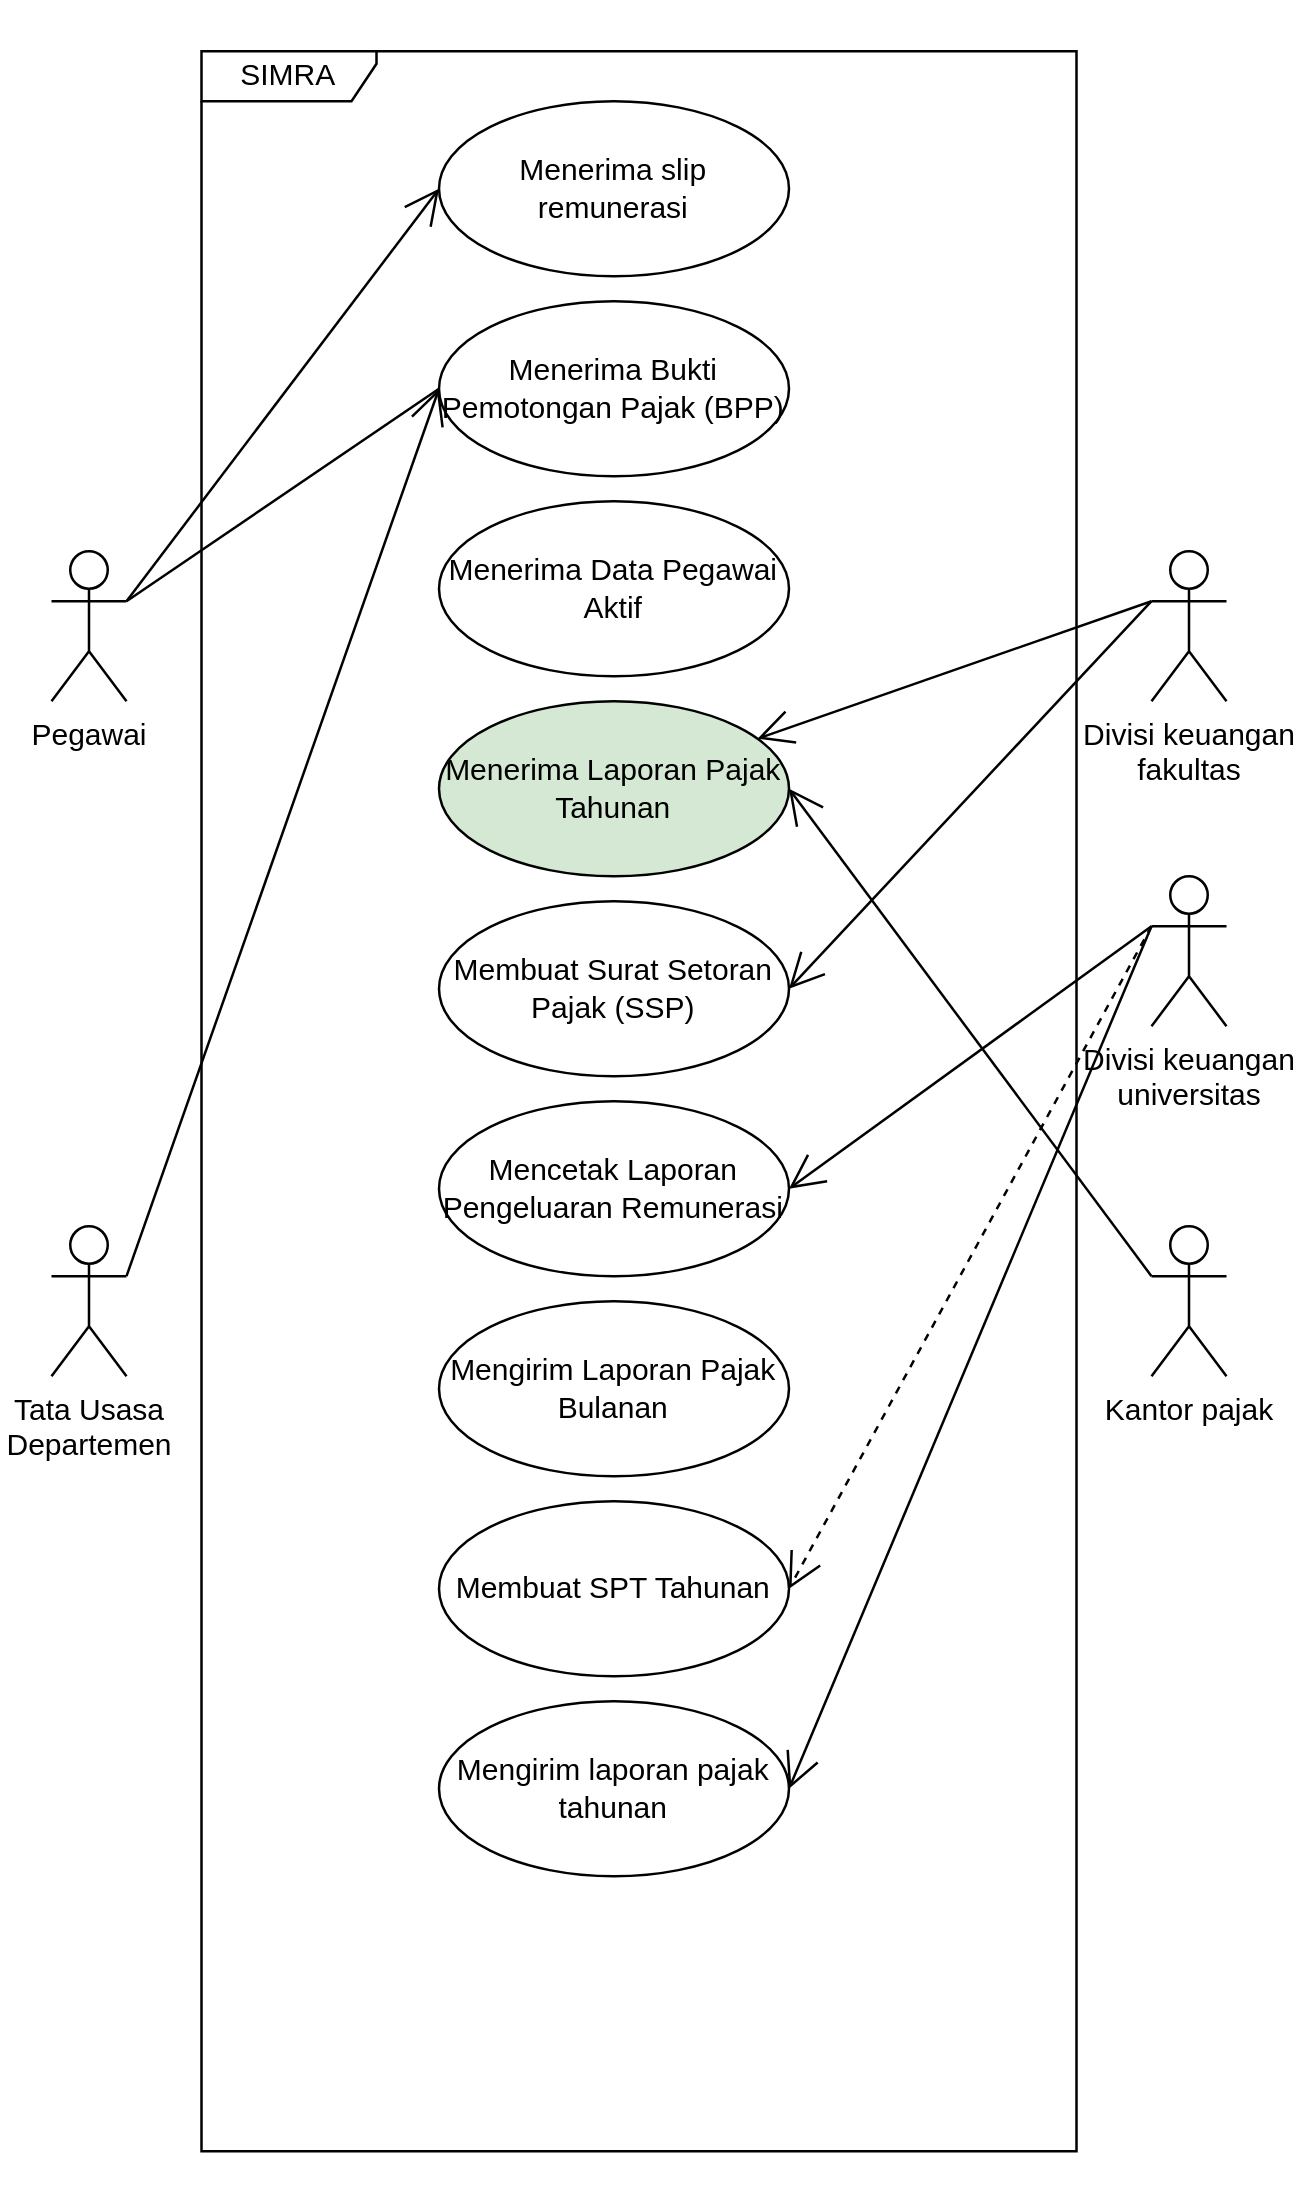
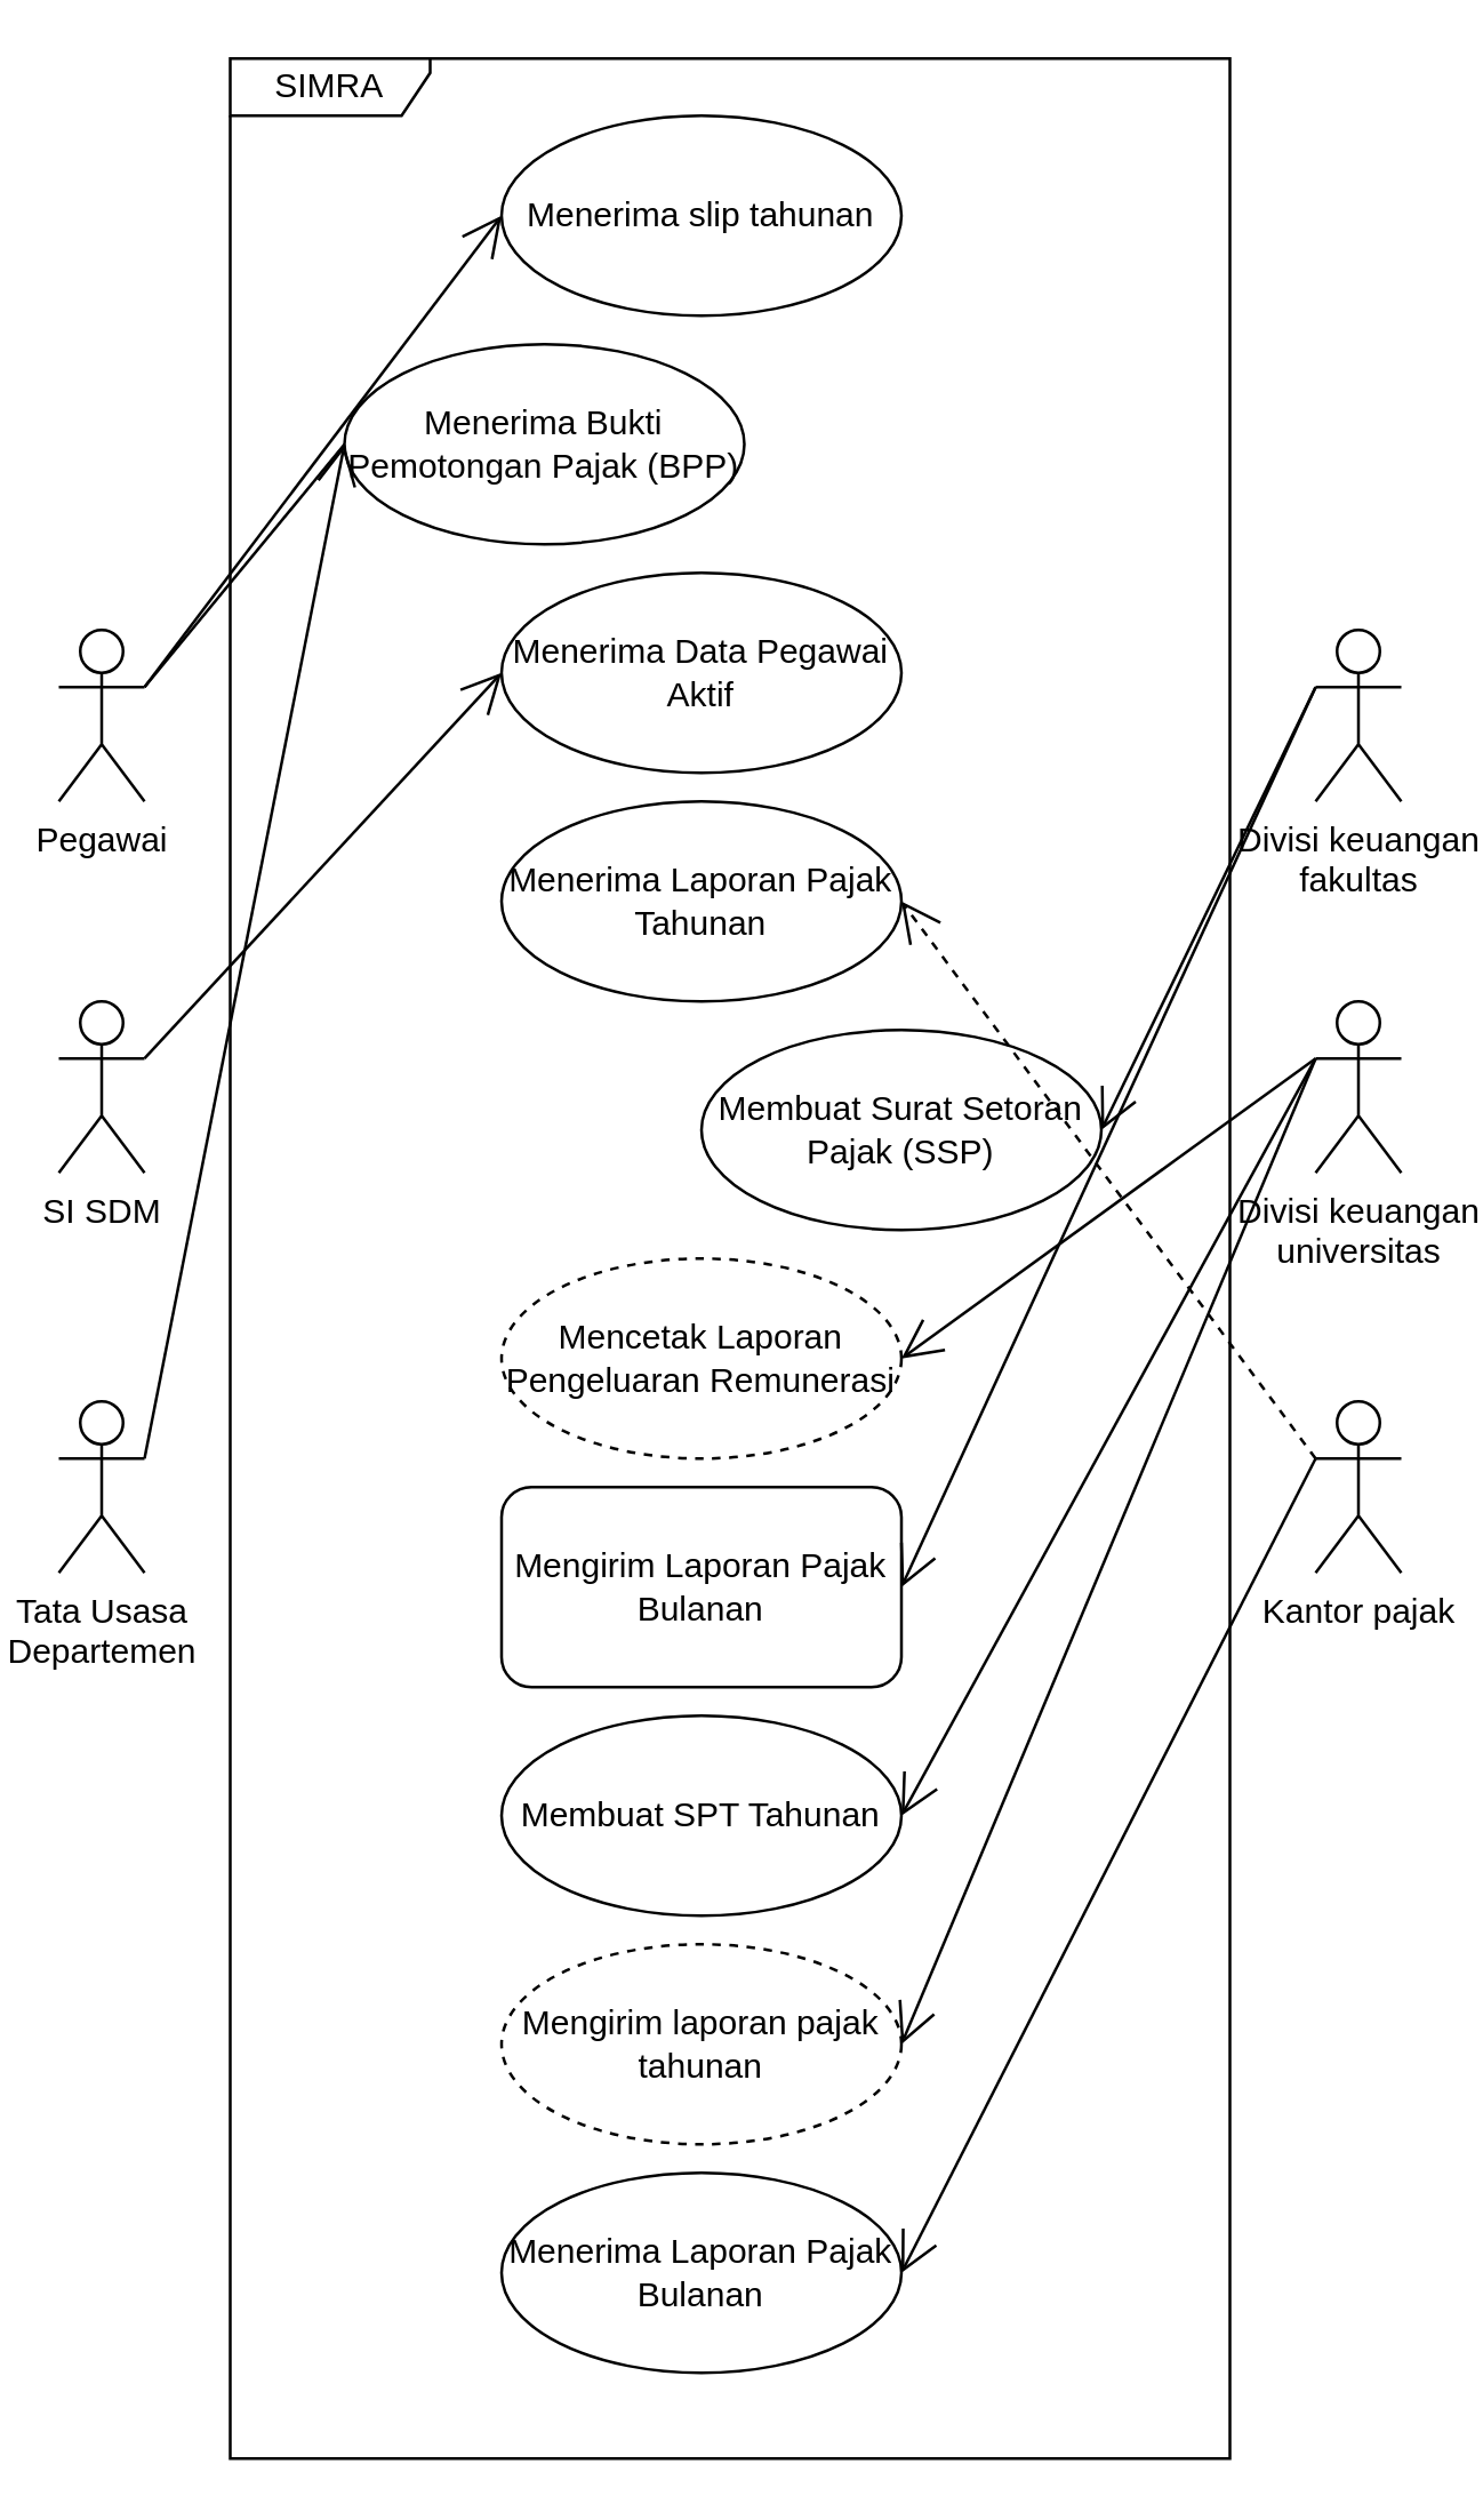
- <mxCell id="9" value="Menerima slip remunerasi" style="ellipse;whiteSpace=wrap;html=1;" vertex="1" parent="1"><mxGeometry x="175" y="40" width="140" height="70" as="geometry" /></mxCell>
+ <mxCell id="9" value="Menerima slip tahunan" style="ellipse;whiteSpace=wrap;html=1;" vertex="1" parent="1"><mxGeometry x="175" y="40" width="140" height="70" as="geometry" /></mxCell>
- <mxCell id="18" value="Menerima Bukti Pemotongan Pajak (BPP)" style="ellipse;whiteSpace=wrap;html=1;" vertex="1" parent="1"><mxGeometry x="175" y="120" width="140" height="70" as="geometry" /></mxCell>
+ <mxCell id="18" value="Menerima Bukti Pemotongan Pajak (BPP)" style="ellipse;whiteSpace=wrap;html=1;" vertex="1" parent="1"><mxGeometry x="120" y="120" width="140" height="70" as="geometry" /></mxCell>
+ <mxCell id="21" value="" style="endArrow=open;endFill=1;endSize=12;html=1;rounded=0;exitX=1;exitY=0.333;exitDx=0;exitDy=0;exitPerimeter=0;entryX=0;entryY=0.5;entryDx=0;entryDy=0;" edge="1" parent="1" source="2" target="17"><mxGeometry width="160" relative="1" as="geometry"><mxPoint x="60" y="365" as="sourcePoint" /><mxPoint x="185" y="200" as="targetPoint" /></mxGeometry></mxCell>
- <mxCell id="24" value="" style="endArrow=open;endFill=1;endSize=12;html=1;rounded=0;exitX=0;exitY=0.333;exitDx=0;exitDy=0;exitPerimeter=0;" edge="1" parent="1" source="7" target="16"><mxGeometry width="160" relative="1" as="geometry"><mxPoint x="470" y="250" as="sourcePoint" /><mxPoint x="325" y="405" as="targetPoint" /></mxGeometry></mxCell>
+ <mxCell id="24" value="" style="endArrow=open;endFill=1;endSize=12;html=1;rounded=0;exitX=0;exitY=0.333;exitDx=0;exitDy=0;exitPerimeter=0;entryX=1;entryY=0.5;entryDx=0;entryDy=0;" edge="1" parent="1" source="7" target="13"><mxGeometry width="160" relative="1" as="geometry"><mxPoint x="470" y="250" as="sourcePoint" /><mxPoint x="325" y="405" as="targetPoint" /></mxGeometry></mxCell>
- <mxCell id="16" value="Menerima Laporan Pajak Tahunan" style="ellipse;whiteSpace=wrap;html=1;fillColor=#d5e8d4;" vertex="1" parent="1"><mxGeometry x="175" y="280" width="140" height="70" as="geometry" /></mxCell>
+ <mxCell id="16" value="Menerima Laporan Pajak Tahunan" style="ellipse;whiteSpace=wrap;html=1;" vertex="1" parent="1"><mxGeometry x="175" y="280" width="140" height="70" as="geometry" /></mxCell>
+ <mxCell id="2" value="SI SDM" style="shape=umlActor;verticalLabelPosition=bottom;verticalAlign=top;html=1;" vertex="1" parent="1"><mxGeometry x="20" y="350" width="30" height="60" as="geometry" /></mxCell>
- <mxCell id="28" value="" style="endArrow=open;endFill=1;endSize=12;html=1;rounded=0;exitX=0;exitY=0.333;exitDx=0;exitDy=0;exitPerimeter=0;entryX=1;entryY=0.5;entryDx=0;entryDy=0;" edge="1" parent="1" source="5" target="16"><mxGeometry width="160" relative="1" as="geometry"><mxPoint x="510" y="290" as="sourcePoint" /><mxPoint x="365" y="445" as="targetPoint" /></mxGeometry></mxCell>
+ <mxCell id="28" value="" style="endArrow=open;endFill=1;endSize=12;html=1;rounded=0;exitX=0;exitY=0.333;exitDx=0;exitDy=0;exitPerimeter=0;entryX=1;entryY=0.5;entryDx=0;entryDy=0;dashed=1;" edge="1" parent="1" source="5" target="16"><mxGeometry width="160" relative="1" as="geometry"><mxPoint x="510" y="290" as="sourcePoint" /><mxPoint x="365" y="445" as="targetPoint" /></mxGeometry></mxCell>
- <mxCell id="15" value="Membuat Surat Setoran Pajak (SSP)" style="ellipse;whiteSpace=wrap;html=1;" vertex="1" parent="1"><mxGeometry x="175" y="360" width="140" height="70" as="geometry" /></mxCell>
+ <mxCell id="15" value="Membuat Surat Setoran Pajak (SSP)" style="ellipse;whiteSpace=wrap;html=1;" vertex="1" parent="1"><mxGeometry x="245" y="360" width="140" height="70" as="geometry" /></mxCell>
- <mxCell id="14" value="Mencetak Laporan Pengeluaran Remunerasi" style="ellipse;whiteSpace=wrap;html=1;" vertex="1" parent="1"><mxGeometry x="175" y="440" width="140" height="70" as="geometry" /></mxCell>
+ <mxCell id="14" value="Mencetak Laporan Pengeluaran Remunerasi" style="ellipse;whiteSpace=wrap;html=1;dashed=1;" vertex="1" parent="1"><mxGeometry x="175" y="440" width="140" height="70" as="geometry" /></mxCell>
- <mxCell id="25" value="" style="endArrow=open;endFill=1;endSize=12;html=1;rounded=0;exitX=0;exitY=0.333;exitDx=0;exitDy=0;exitPerimeter=0;entryX=1;entryY=0.5;entryDx=0;entryDy=0;dashed=1;" edge="1" parent="1" source="6" target="12"><mxGeometry width="160" relative="1" as="geometry"><mxPoint x="480" y="260" as="sourcePoint" /><mxPoint x="335" y="415" as="targetPoint" /></mxGeometry></mxCell>
+ <mxCell id="25" value="" style="endArrow=open;endFill=1;endSize=12;html=1;rounded=0;exitX=0;exitY=0.333;exitDx=0;exitDy=0;exitPerimeter=0;entryX=1;entryY=0.5;entryDx=0;entryDy=0;" edge="1" parent="1" source="6" target="12"><mxGeometry width="160" relative="1" as="geometry"><mxPoint x="480" y="260" as="sourcePoint" /><mxPoint x="335" y="415" as="targetPoint" /></mxGeometry></mxCell>
- <mxCell id="13" value="Mengirim Laporan Pajak Bulanan" style="ellipse;whiteSpace=wrap;html=1;" vertex="1" parent="1"><mxGeometry x="175" y="520" width="140" height="70" as="geometry" /></mxCell>
+ <mxCell id="13" value="Mengirim Laporan Pajak Bulanan" style="whiteSpace=wrap;html=1;rounded=1;" vertex="1" parent="1"><mxGeometry x="175" y="520" width="140" height="70" as="geometry" /></mxCell>
+ <mxCell id="29" value="" style="endArrow=open;endFill=1;endSize=12;html=1;rounded=0;exitX=0;exitY=0.333;exitDx=0;exitDy=0;exitPerimeter=0;entryX=1;entryY=0.5;entryDx=0;entryDy=0;" edge="1" parent="1" source="5" target="10"><mxGeometry width="160" relative="1" as="geometry"><mxPoint x="470" y="520" as="sourcePoint" /><mxPoint x="325" y="325" as="targetPoint" /></mxGeometry></mxCell>
- <mxCell id="11" value="Mengirim laporan pajak tahunan" style="ellipse;whiteSpace=wrap;html=1;" vertex="1" parent="1"><mxGeometry x="175" y="680" width="140" height="70" as="geometry" /></mxCell>
+ <mxCell id="11" value="Mengirim laporan pajak tahunan" style="ellipse;whiteSpace=wrap;html=1;dashed=1;" vertex="1" parent="1"><mxGeometry x="175" y="680" width="140" height="70" as="geometry" /></mxCell>
+ <mxCell id="10" value="Menerima Laporan Pajak Bulanan" style="ellipse;whiteSpace=wrap;html=1;" vertex="1" parent="1"><mxGeometry x="175" y="760" width="140" height="70" as="geometry" /></mxCell>
